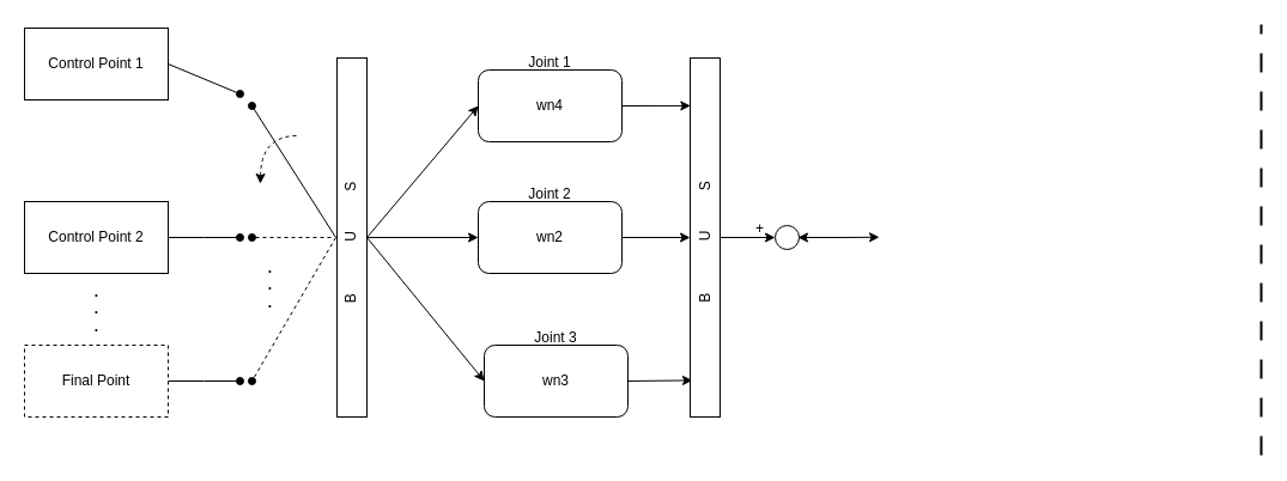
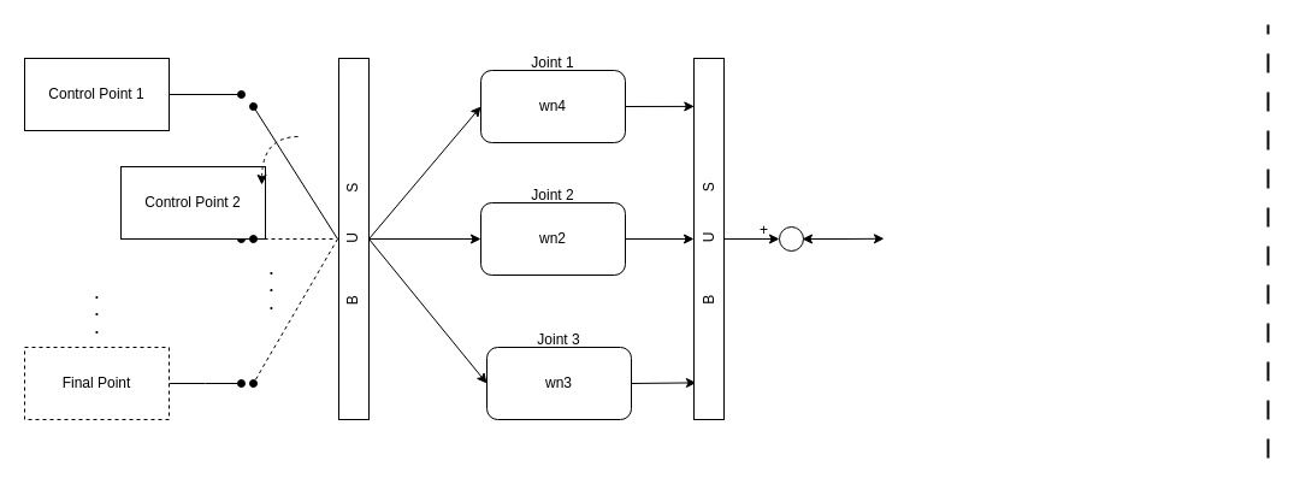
- <mxCell id="3" value="Control Point 1" style="rounded=0;whiteSpace=wrap;html=1;" vertex="1" parent="1"><mxGeometry x="20" y="23" width="120" height="60" as="geometry" /></mxCell>
+ <mxCell id="3" value="Control Point 1" style="rounded=0;whiteSpace=wrap;html=1;" vertex="1" parent="1"><mxGeometry x="20" y="48" width="120" height="60" as="geometry" /></mxCell>
- <mxCell id="5" value="Control Point 2" style="rounded=0;whiteSpace=wrap;html=1;" vertex="1" parent="1"><mxGeometry x="20" y="168" width="120" height="60" as="geometry" /></mxCell>
+ <mxCell id="5" value="Control Point 2" style="rounded=0;whiteSpace=wrap;html=1;" vertex="1" parent="1"><mxGeometry x="100" y="138" width="120" height="60" as="geometry" /></mxCell>
